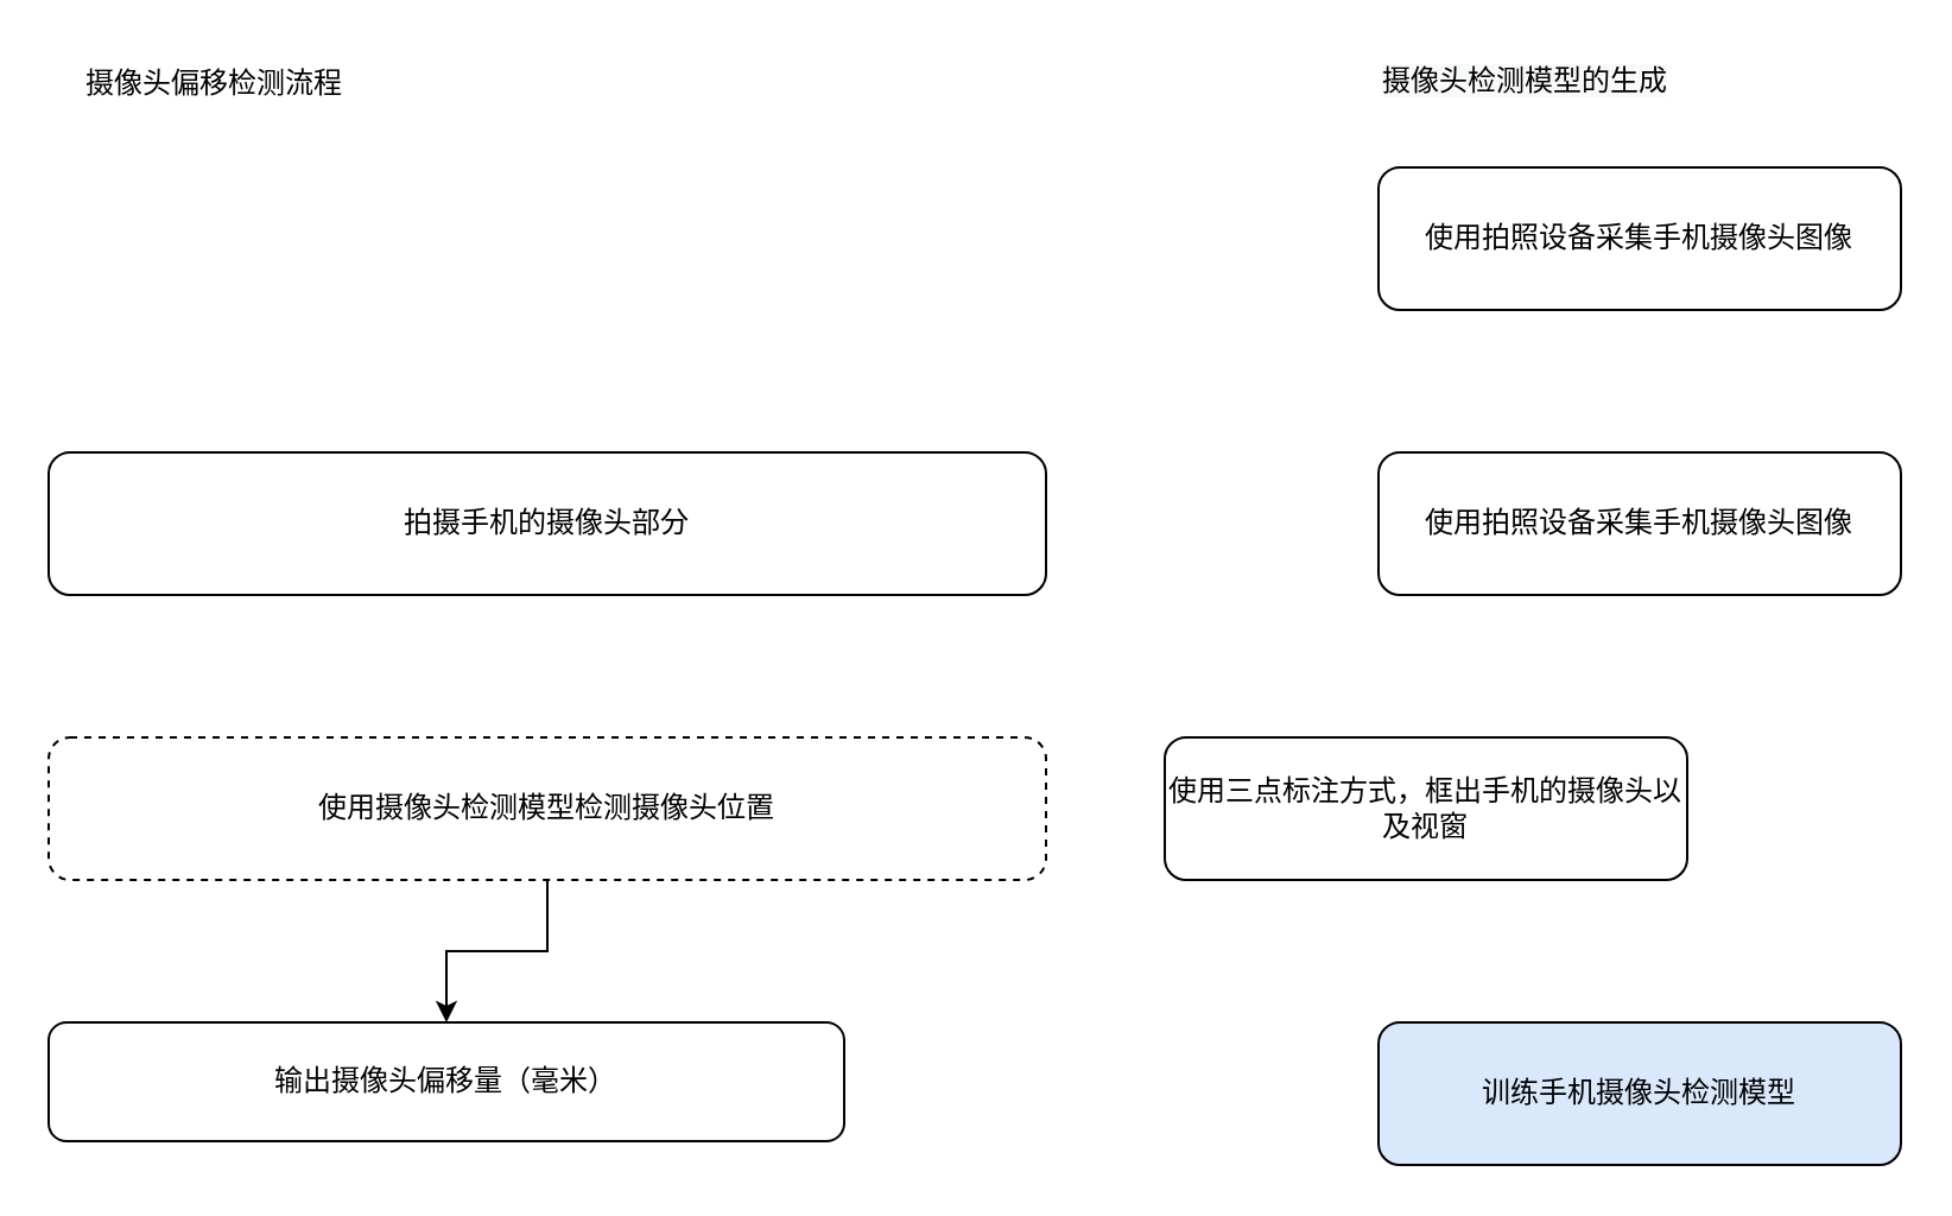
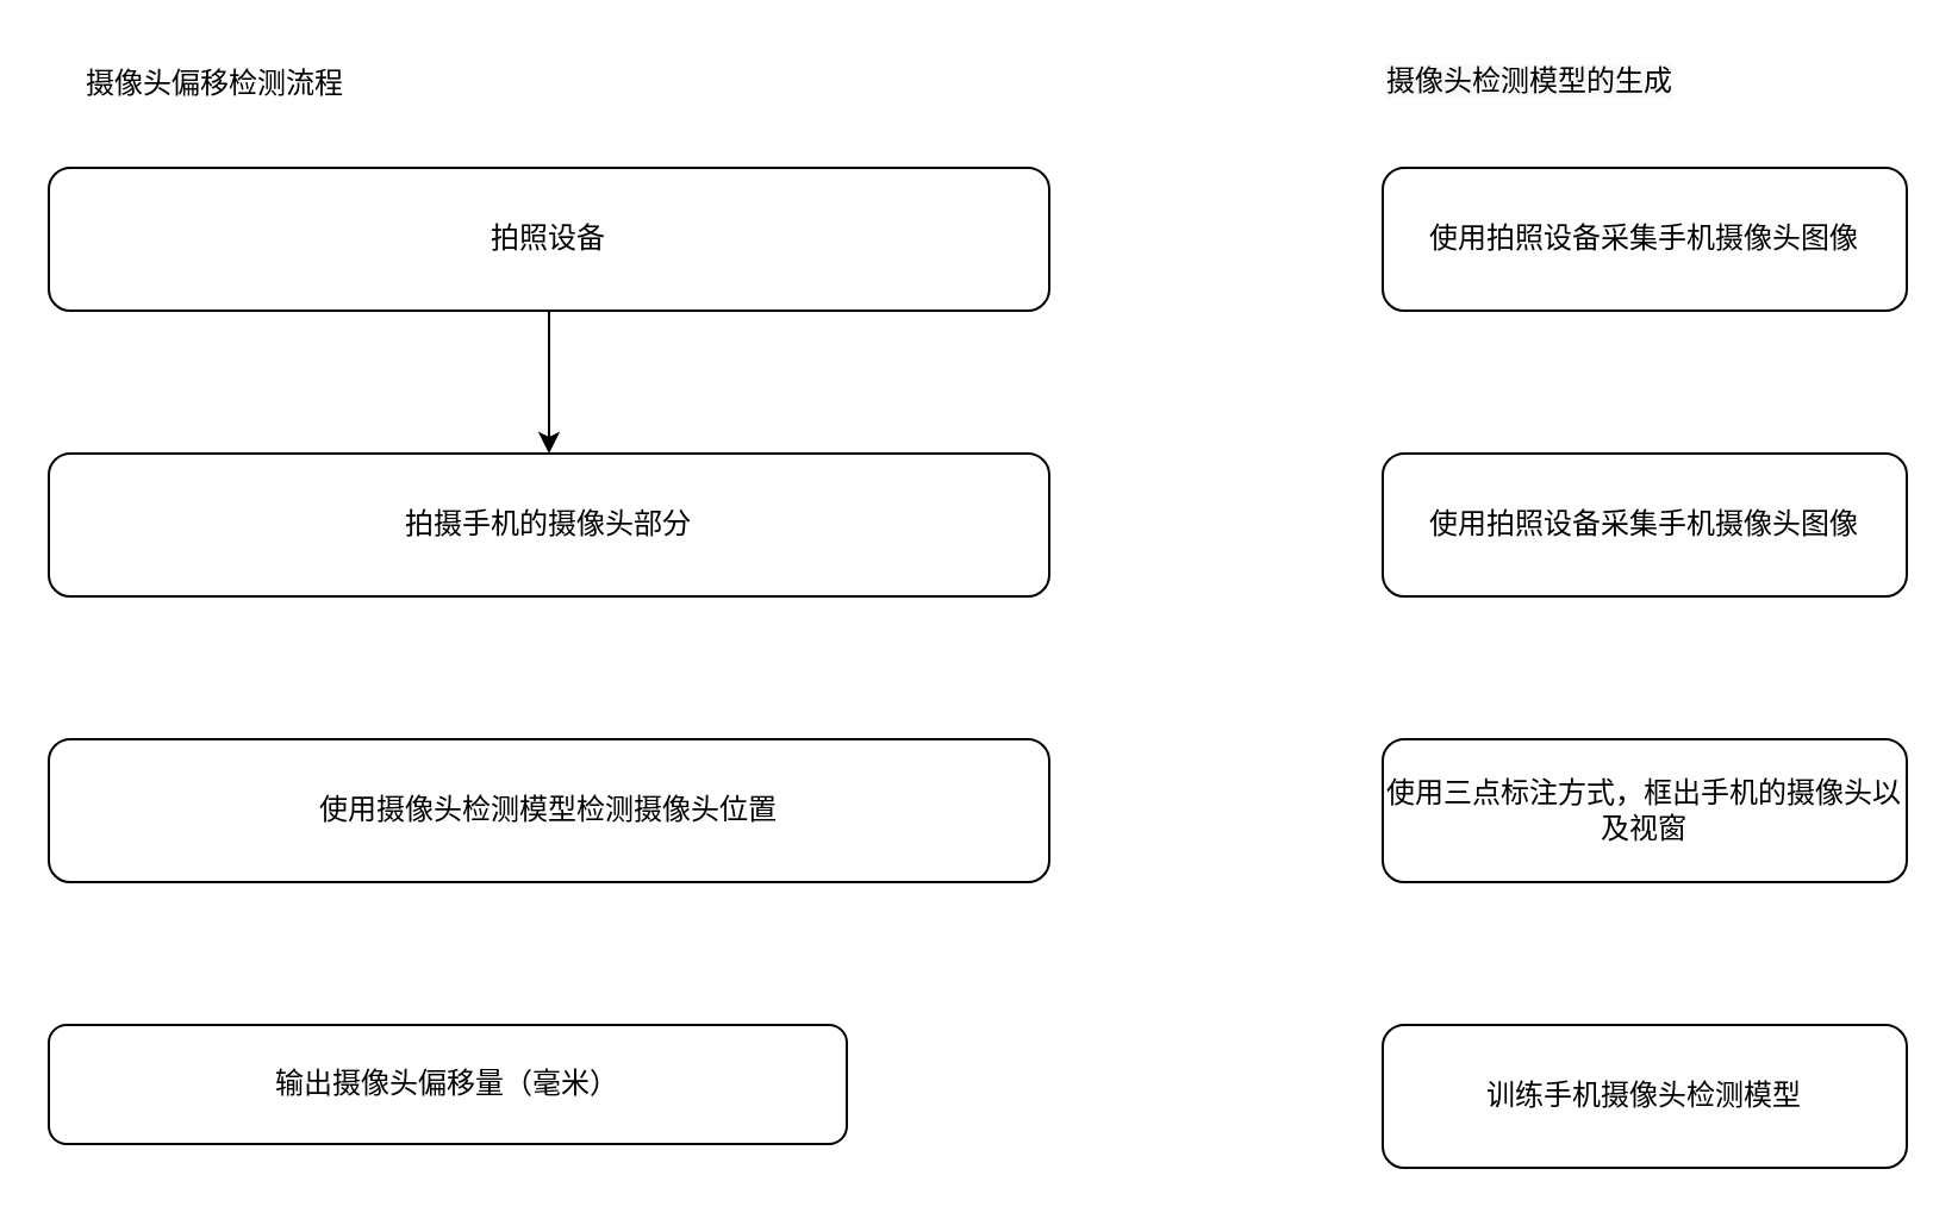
+ <mxCell id="3" value="拍照设备" style="rounded=1;whiteSpace=wrap;html=1;" vertex="1" parent="1"><mxGeometry x="20" y="70" width="420" height="60" as="geometry" /></mxCell>
+ <mxCell id="2" value="" style="edgeStyle=orthogonalEdgeStyle;rounded=0;orthogonalLoop=1;jettySize=auto;html=1;" edge="1" parent="1" source="3" target="4"><mxGeometry relative="1" as="geometry" /></mxCell>
- <mxCell id="6" value="使用摄像头检测模型检测摄像头位置" style="rounded=1;whiteSpace=wrap;html=1;dashed=1;" vertex="1" parent="1"><mxGeometry x="20" y="310" width="420" height="60" as="geometry" /></mxCell>
+ <mxCell id="6" value="使用摄像头检测模型检测摄像头位置" style="rounded=1;whiteSpace=wrap;html=1;" vertex="1" parent="1"><mxGeometry x="20" y="310" width="420" height="60" as="geometry" /></mxCell>
- <mxCell id="12" value="使用三点标注方式，框出手机的摄像头以及视窗" style="rounded=1;whiteSpace=wrap;html=1;" vertex="1" parent="1"><mxGeometry x="490" y="310" width="220" height="60" as="geometry" /></mxCell>
+ <mxCell id="12" value="使用三点标注方式，框出手机的摄像头以及视窗" style="rounded=1;whiteSpace=wrap;html=1;" vertex="1" parent="1"><mxGeometry x="580" y="310" width="220" height="60" as="geometry" /></mxCell>
- <mxCell id="5" value="" style="edgeStyle=orthogonalEdgeStyle;rounded=0;orthogonalLoop=1;jettySize=auto;html=1;" edge="1" parent="1" source="6" target="7"><mxGeometry relative="1" as="geometry" /></mxCell>
- <mxCell id="13" value="训练手机摄像头检测模型" style="rounded=1;whiteSpace=wrap;html=1;fillColor=#dae8fc;" vertex="1" parent="1"><mxGeometry x="580" y="430" width="220" height="60" as="geometry" /></mxCell>
+ <mxCell id="13" value="训练手机摄像头检测模型" style="rounded=1;whiteSpace=wrap;html=1;" vertex="1" parent="1"><mxGeometry x="580" y="430" width="220" height="60" as="geometry" /></mxCell>
